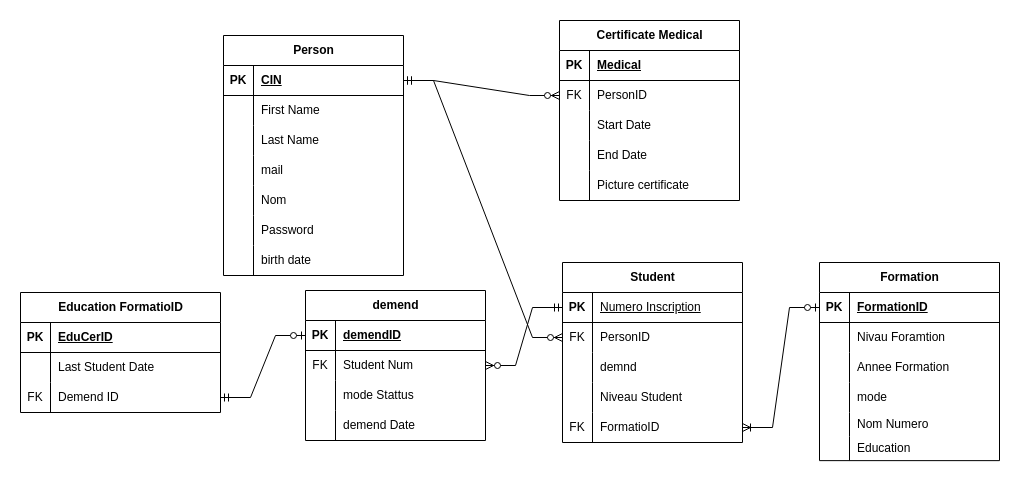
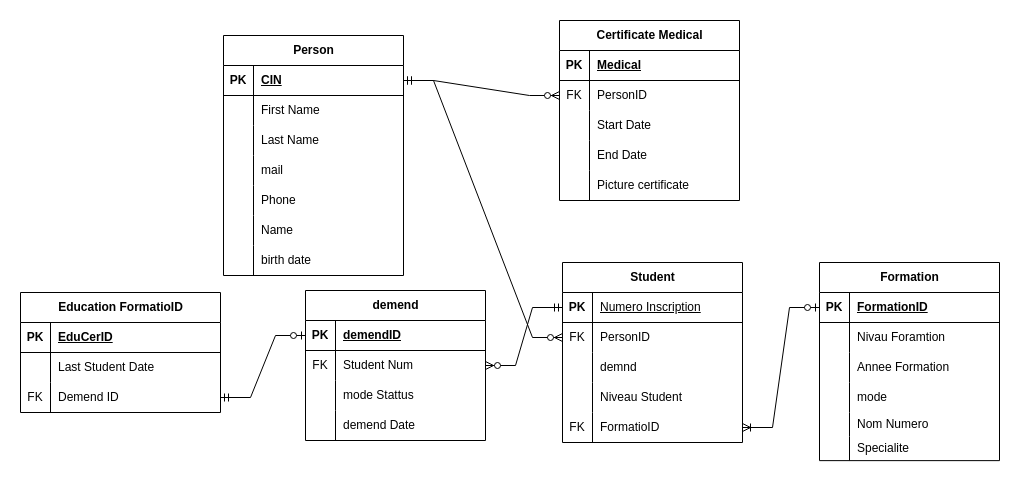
- <mxCell id="17" value="Nom" style="shape=partialRectangle;connectable=0;fillColor=none;top=0;left=0;bottom=0;right=0;align=left;spacingLeft=6;overflow=hidden;whiteSpace=wrap;html=1;" parent="15" vertex="1"><mxGeometry x="30" width="150" height="30" as="geometry"><mxRectangle width="150" height="30" as="alternateBounds" /></mxGeometry></mxCell>
+ <mxCell id="17" value="Phone" style="shape=partialRectangle;connectable=0;fillColor=none;top=0;left=0;bottom=0;right=0;align=left;spacingLeft=6;overflow=hidden;whiteSpace=wrap;html=1;" parent="15" vertex="1"><mxGeometry x="30" width="150" height="30" as="geometry"><mxRectangle width="150" height="30" as="alternateBounds" /></mxGeometry></mxCell>
- <mxCell id="20" value="Password" style="shape=partialRectangle;connectable=0;fillColor=none;top=0;left=0;bottom=0;right=0;align=left;spacingLeft=6;overflow=hidden;whiteSpace=wrap;html=1;" parent="18" vertex="1"><mxGeometry x="30" width="150" height="30" as="geometry"><mxRectangle width="150" height="30" as="alternateBounds" /></mxGeometry></mxCell>
+ <mxCell id="20" value="Name" style="shape=partialRectangle;connectable=0;fillColor=none;top=0;left=0;bottom=0;right=0;align=left;spacingLeft=6;overflow=hidden;whiteSpace=wrap;html=1;" parent="18" vertex="1"><mxGeometry x="30" width="150" height="30" as="geometry"><mxRectangle width="150" height="30" as="alternateBounds" /></mxGeometry></mxCell>
- <mxCell id="87" value="Education" style="shape=partialRectangle;connectable=0;fillColor=none;top=0;left=0;bottom=0;right=0;align=left;spacingLeft=6;overflow=hidden;whiteSpace=wrap;html=1;" parent="85" vertex="1"><mxGeometry x="30" width="150" height="24" as="geometry"><mxRectangle width="150" height="24" as="alternateBounds" /></mxGeometry></mxCell>
+ <mxCell id="87" value="Specialite" style="shape=partialRectangle;connectable=0;fillColor=none;top=0;left=0;bottom=0;right=0;align=left;spacingLeft=6;overflow=hidden;whiteSpace=wrap;html=1;" parent="85" vertex="1"><mxGeometry x="30" width="150" height="24" as="geometry"><mxRectangle width="150" height="24" as="alternateBounds" /></mxGeometry></mxCell>
